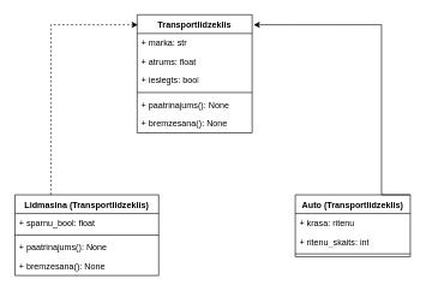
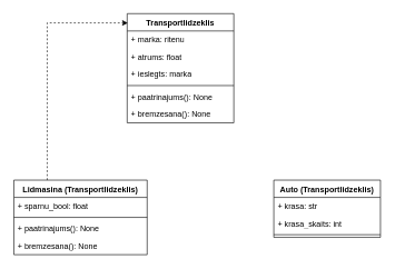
- <mxCell id="13" style="edgeStyle=orthogonalEdgeStyle;rounded=0;orthogonalLoop=1;jettySize=auto;html=1;exitX=1;exitY=0;exitDx=0;exitDy=0;entryX=1.013;entryY=0.085;entryDx=0;entryDy=0;entryPerimeter=0;" edge="1" parent="1" source="2" target="6"><mxGeometry relative="1" as="geometry"><Array as="points"><mxPoint x="530" y="270" /><mxPoint x="530" y="34" /></Array></mxGeometry></mxCell>
- <mxCell id="7" value="+ marka: str" style="text;strokeColor=none;fillColor=none;align=left;verticalAlign=top;spacingLeft=4;spacingRight=4;overflow=hidden;rotatable=0;points=[[0,0.5],[1,0.5]];portConstraint=eastwest;whiteSpace=wrap;html=1;" vertex="1" parent="6"><mxGeometry y="26" width="160" height="26" as="geometry" /></mxCell>
+ <mxCell id="7" value="+ marka: ritenu" style="text;strokeColor=none;fillColor=none;align=left;verticalAlign=top;spacingLeft=4;spacingRight=4;overflow=hidden;rotatable=0;points=[[0,0.5],[1,0.5]];portConstraint=eastwest;whiteSpace=wrap;html=1;" vertex="1" parent="6"><mxGeometry y="26" width="160" height="26" as="geometry" /></mxCell>
- <mxCell id="9" value="+ ieslegts: bool" style="text;strokeColor=none;fillColor=none;align=left;verticalAlign=top;spacingLeft=4;spacingRight=4;overflow=hidden;rotatable=0;points=[[0,0.5],[1,0.5]];portConstraint=eastwest;whiteSpace=wrap;html=1;" vertex="1" parent="6"><mxGeometry y="78" width="160" height="26" as="geometry" /></mxCell>
+ <mxCell id="9" value="+ ieslegts: marka" style="text;strokeColor=none;fillColor=none;align=left;verticalAlign=top;spacingLeft=4;spacingRight=4;overflow=hidden;rotatable=0;points=[[0,0.5],[1,0.5]];portConstraint=eastwest;whiteSpace=wrap;html=1;" vertex="1" parent="6"><mxGeometry y="78" width="160" height="26" as="geometry" /></mxCell>
- <mxCell id="3" value="+ krasa: ritenu" style="text;strokeColor=none;fillColor=none;align=left;verticalAlign=top;spacingLeft=4;spacingRight=4;overflow=hidden;rotatable=0;points=[[0,0.5],[1,0.5]];portConstraint=eastwest;whiteSpace=wrap;html=1;" parent="2" vertex="1"><mxGeometry y="26" width="160" height="26" as="geometry" /></mxCell>
+ <mxCell id="3" value="+ krasa: str" style="text;strokeColor=none;fillColor=none;align=left;verticalAlign=top;spacingLeft=4;spacingRight=4;overflow=hidden;rotatable=0;points=[[0,0.5],[1,0.5]];portConstraint=eastwest;whiteSpace=wrap;html=1;" parent="2" vertex="1"><mxGeometry y="26" width="160" height="26" as="geometry" /></mxCell>
- <mxCell id="4" value="+ ritenu_skaits: int" style="text;strokeColor=none;fillColor=none;align=left;verticalAlign=top;spacingLeft=4;spacingRight=4;overflow=hidden;rotatable=0;points=[[0,0.5],[1,0.5]];portConstraint=eastwest;whiteSpace=wrap;html=1;" vertex="1" parent="2"><mxGeometry y="52" width="160" height="26" as="geometry" /></mxCell>
+ <mxCell id="4" value="+ krasa_skaits: int" style="text;strokeColor=none;fillColor=none;align=left;verticalAlign=top;spacingLeft=4;spacingRight=4;overflow=hidden;rotatable=0;points=[[0,0.5],[1,0.5]];portConstraint=eastwest;whiteSpace=wrap;html=1;" vertex="1" parent="2"><mxGeometry y="52" width="160" height="26" as="geometry" /></mxCell>
